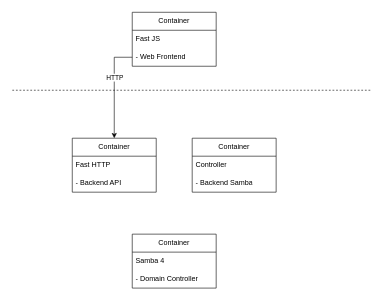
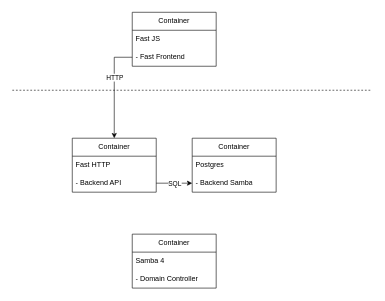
- <mxCell id="10" value="- Web Frontend" style="text;strokeColor=none;fillColor=none;align=left;verticalAlign=middle;spacingLeft=4;spacingRight=4;overflow=hidden;points=[[0,0.5],[1,0.5]];portConstraint=eastwest;rotatable=0;whiteSpace=wrap;html=1;" vertex="1" parent="8"><mxGeometry y="60" width="140" height="30" as="geometry" /></mxCell>
+ <mxCell id="10" value="- Fast Frontend" style="text;strokeColor=none;fillColor=none;align=left;verticalAlign=middle;spacingLeft=4;spacingRight=4;overflow=hidden;points=[[0,0.5],[1,0.5]];portConstraint=eastwest;rotatable=0;whiteSpace=wrap;html=1;" vertex="1" parent="8"><mxGeometry y="60" width="140" height="30" as="geometry" /></mxCell>
- <mxCell id="12" value="Controller" style="text;strokeColor=none;fillColor=none;align=left;verticalAlign=middle;spacingLeft=4;spacingRight=4;overflow=hidden;points=[[0,0.5],[1,0.5]];portConstraint=eastwest;rotatable=0;whiteSpace=wrap;html=1;" vertex="1" parent="11"><mxGeometry y="30" width="140" height="30" as="geometry" /></mxCell>
+ <mxCell id="12" value="Postgres" style="text;strokeColor=none;fillColor=none;align=left;verticalAlign=middle;spacingLeft=4;spacingRight=4;overflow=hidden;points=[[0,0.5],[1,0.5]];portConstraint=eastwest;rotatable=0;whiteSpace=wrap;html=1;" vertex="1" parent="11"><mxGeometry y="30" width="140" height="30" as="geometry" /></mxCell>
+ <mxCell id="17" style="edgeStyle=orthogonalEdgeStyle;rounded=0;orthogonalLoop=1;jettySize=auto;html=1;exitX=1;exitY=0.5;exitDx=0;exitDy=0;entryX=0;entryY=0.5;entryDx=0;entryDy=0;" edge="1" parent="1" source="4" target="13"><mxGeometry relative="1" as="geometry" /></mxCell>
+ <mxCell id="18" value="SQL" style="edgeLabel;html=1;align=center;verticalAlign=middle;resizable=0;points=[];" vertex="1" connectable="0" parent="17"><mxGeometry y="-1" relative="1" as="geometry"><mxPoint as="offset" /></mxGeometry></mxCell>
